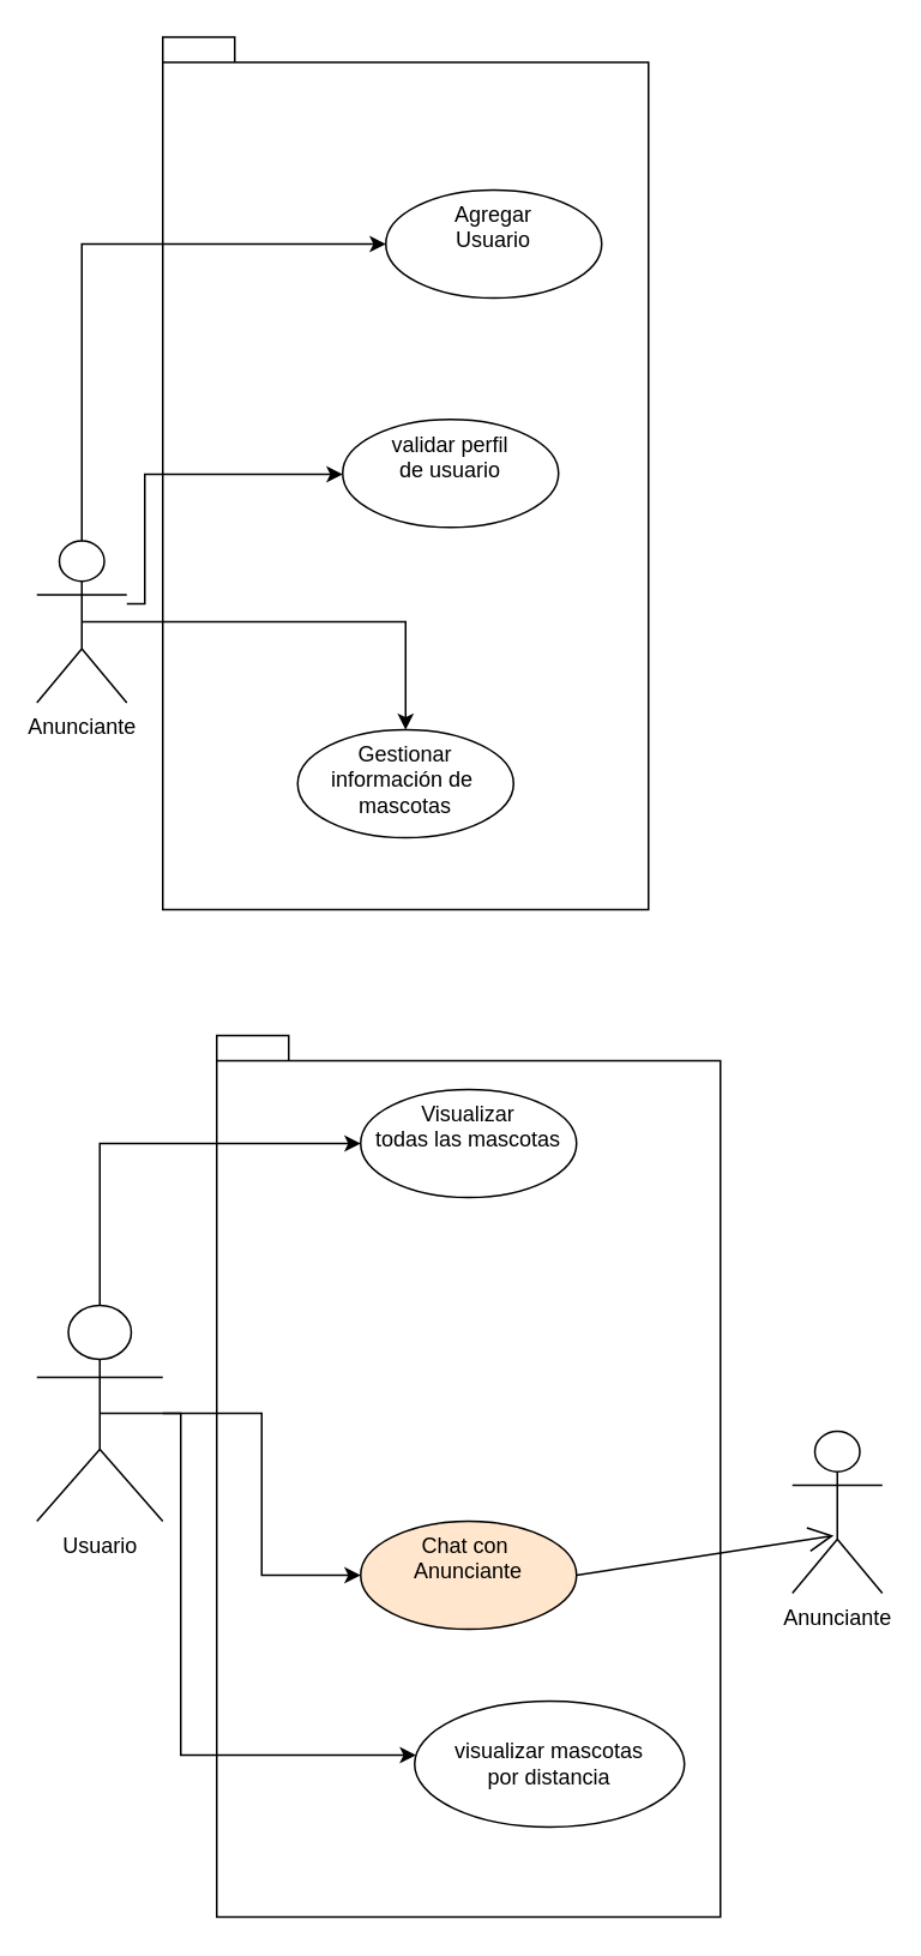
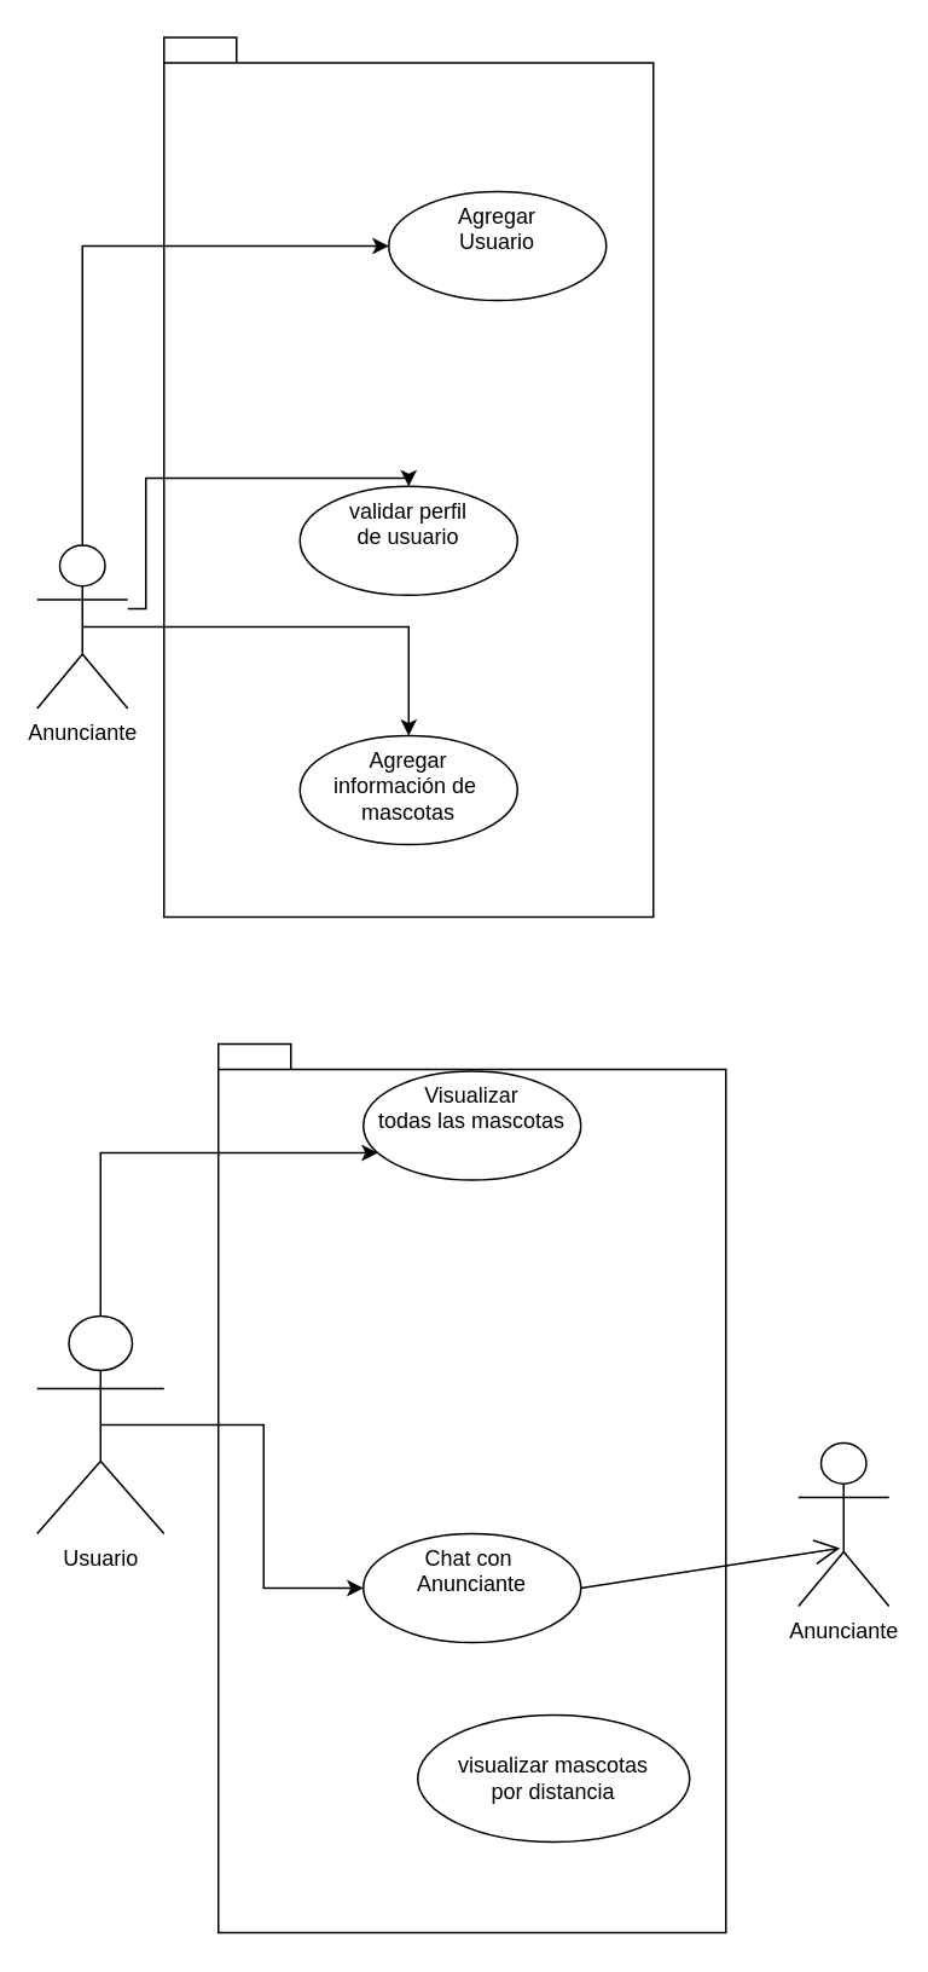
- <mxCell id="14" value="validar perfil&lt;br&gt;de usuario" style="ellipse;whiteSpace=wrap;html=1;verticalAlign=top;" vertex="1" parent="1"><mxGeometry x="190" y="232.5" width="120" height="60" as="geometry" /></mxCell>
+ <mxCell id="14" value="validar perfil&lt;br&gt;de usuario" style="ellipse;whiteSpace=wrap;html=1;verticalAlign=top;" vertex="1" parent="1"><mxGeometry x="165" y="267.5" width="120" height="60" as="geometry" /></mxCell>
- <mxCell id="15" value="Gestionar&lt;br&gt;información de&amp;nbsp;&lt;br&gt;mascotas" style="ellipse;whiteSpace=wrap;html=1;verticalAlign=top;" vertex="1" parent="1"><mxGeometry x="165" y="405" width="120" height="60" as="geometry" /></mxCell>
+ <mxCell id="15" value="Agregar&lt;br&gt;información de&amp;nbsp;&lt;br&gt;mascotas" style="ellipse;whiteSpace=wrap;html=1;verticalAlign=top;" vertex="1" parent="1"><mxGeometry x="165" y="405" width="120" height="60" as="geometry" /></mxCell>
- <mxCell id="13" value="Visualizar&lt;br&gt;todas las mascotas" style="ellipse;whiteSpace=wrap;html=1;verticalAlign=top;" vertex="1" parent="1"><mxGeometry x="200" y="605" width="120" height="60" as="geometry" /></mxCell>
+ <mxCell id="13" value="Visualizar&lt;br&gt;todas las mascotas" style="ellipse;whiteSpace=wrap;html=1;verticalAlign=top;" vertex="1" parent="1"><mxGeometry x="200" y="590" width="120" height="60" as="geometry" /></mxCell>
- <mxCell id="16" value="Chat con&amp;nbsp;&lt;br&gt;Anunciante" style="ellipse;whiteSpace=wrap;html=1;verticalAlign=top;fillColor=#ffe6cc;" vertex="1" parent="1"><mxGeometry x="200" y="845" width="120" height="60" as="geometry" /></mxCell>
+ <mxCell id="16" value="Chat con&amp;nbsp;&lt;br&gt;Anunciante" style="ellipse;whiteSpace=wrap;html=1;verticalAlign=top;" vertex="1" parent="1"><mxGeometry x="200" y="845" width="120" height="60" as="geometry" /></mxCell>
- <mxCell id="11" value="" style="edgeStyle=orthogonalEdgeStyle;rounded=0;orthogonalLoop=1;jettySize=auto;html=1;" edge="1" parent="1" source="12" target="19"><mxGeometry relative="1" as="geometry"><Array as="points"><mxPoint x="100" y="785" /><mxPoint x="100" y="975" /></Array></mxGeometry></mxCell>
